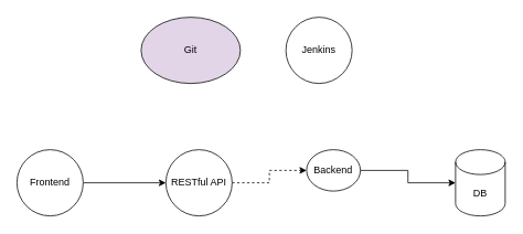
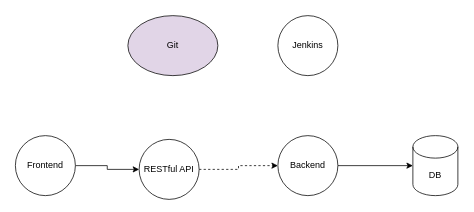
- <mxCell id="4" value="Jenkins" style="ellipse;whiteSpace=wrap;html=1;aspect=fixed;" parent="1" vertex="1"><mxGeometry x="345" y="20" width="80" height="80" as="geometry" /></mxCell>
+ <mxCell id="4" value="Jenkins" style="ellipse;whiteSpace=wrap;html=1;aspect=fixed;" parent="1" vertex="1"><mxGeometry x="370" y="20" width="80" height="80" as="geometry" /></mxCell>
- <mxCell id="6" value="Backend" style="ellipse;whiteSpace=wrap;html=1;aspect=fixed;" parent="1" vertex="1"><mxGeometry x="370" y="180" width="65" height="50" as="geometry" /></mxCell>
+ <mxCell id="6" value="Backend" style="ellipse;whiteSpace=wrap;html=1;aspect=fixed;" parent="1" vertex="1"><mxGeometry x="370" y="180" width="80" height="80" as="geometry" /></mxCell>
- <mxCell id="10" value="RESTful API" style="ellipse;whiteSpace=wrap;html=1;aspect=fixed;" vertex="1" parent="1"><mxGeometry x="200" y="180" width="80" height="80" as="geometry" /></mxCell>
+ <mxCell id="10" value="RESTful API" style="ellipse;whiteSpace=wrap;html=1;aspect=fixed;" vertex="1" parent="1"><mxGeometry x="185" y="185" width="80" height="80" as="geometry" /></mxCell>
